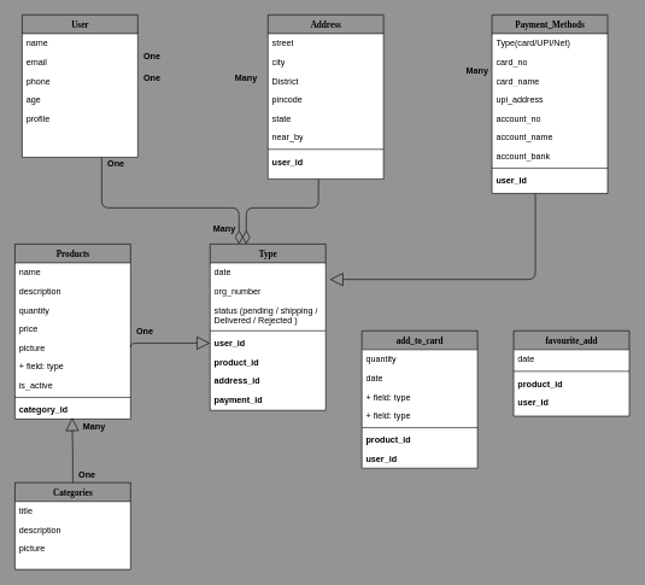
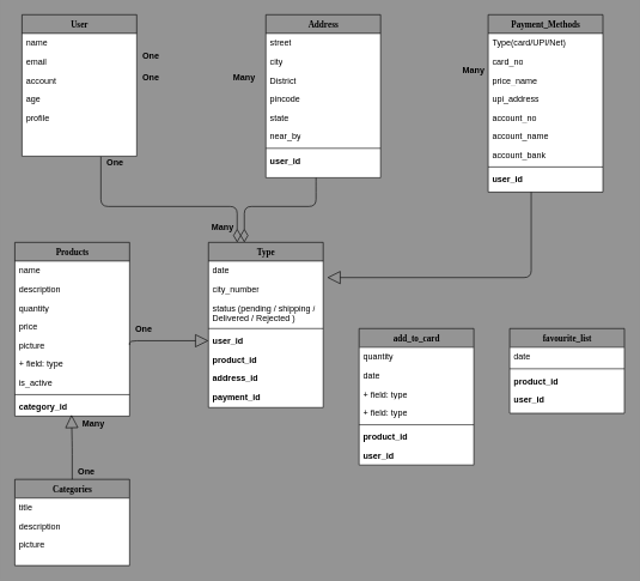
- <mxCell id="6" value="phone" style="text;html=1;strokeColor=none;fillColor=none;align=left;verticalAlign=top;spacingLeft=4;spacingRight=4;whiteSpace=wrap;overflow=hidden;rotatable=0;points=[[0,0.5],[1,0.5]];portConstraint=eastwest;fontColor=#000000;" parent="3" vertex="1"><mxGeometry y="78" width="160" height="26" as="geometry" /></mxCell>
+ <mxCell id="6" value="account" style="text;html=1;strokeColor=none;fillColor=none;align=left;verticalAlign=top;spacingLeft=4;spacingRight=4;whiteSpace=wrap;overflow=hidden;rotatable=0;points=[[0,0.5],[1,0.5]];portConstraint=eastwest;fontColor=#000000;" parent="3" vertex="1"><mxGeometry y="78" width="160" height="26" as="geometry" /></mxCell>
- <mxCell id="21" value="card_name" style="text;html=1;strokeColor=none;fillColor=none;align=left;verticalAlign=top;spacingLeft=4;spacingRight=4;whiteSpace=wrap;overflow=hidden;rotatable=0;points=[[0,0.5],[1,0.5]];portConstraint=eastwest;fontColor=#000000;" parent="18" vertex="1"><mxGeometry y="78" width="160" height="26" as="geometry" /></mxCell>
+ <mxCell id="21" value="price_name" style="text;html=1;strokeColor=none;fillColor=none;align=left;verticalAlign=top;spacingLeft=4;spacingRight=4;whiteSpace=wrap;overflow=hidden;rotatable=0;points=[[0,0.5],[1,0.5]];portConstraint=eastwest;fontColor=#000000;" parent="18" vertex="1"><mxGeometry y="78" width="160" height="26" as="geometry" /></mxCell>
- <mxCell id="46" value="org_number" style="text;html=1;strokeColor=none;fillColor=none;align=left;verticalAlign=top;spacingLeft=4;spacingRight=4;whiteSpace=wrap;overflow=hidden;rotatable=0;points=[[0,0.5],[1,0.5]];portConstraint=eastwest;fontColor=#000000;" parent="44" vertex="1"><mxGeometry y="52" width="160" height="26" as="geometry" /></mxCell>
+ <mxCell id="46" value="city_number" style="text;html=1;strokeColor=none;fillColor=none;align=left;verticalAlign=top;spacingLeft=4;spacingRight=4;whiteSpace=wrap;overflow=hidden;rotatable=0;points=[[0,0.5],[1,0.5]];portConstraint=eastwest;fontColor=#000000;" parent="44" vertex="1"><mxGeometry y="52" width="160" height="26" as="geometry" /></mxCell>
- <mxCell id="69" value="favourite_add" style="swimlane;html=1;fontStyle=1;align=center;verticalAlign=top;childLayout=stackLayout;horizontal=1;startSize=26;horizontalStack=0;resizeParent=1;resizeLast=0;collapsible=1;marginBottom=0;swimlaneFillColor=#ffffff;rounded=0;shadow=0;comic=0;labelBackgroundColor=none;strokeWidth=1;fillColor=none;fontFamily=Verdana;fontSize=12;fontColor=#000000;" parent="1" vertex="1"><mxGeometry x="710" y="457" width="160" height="118" as="geometry" /></mxCell>
+ <mxCell id="69" value="favourite_list" style="swimlane;html=1;fontStyle=1;align=center;verticalAlign=top;childLayout=stackLayout;horizontal=1;startSize=26;horizontalStack=0;resizeParent=1;resizeLast=0;collapsible=1;marginBottom=0;swimlaneFillColor=#ffffff;rounded=0;shadow=0;comic=0;labelBackgroundColor=none;strokeWidth=1;fillColor=none;fontFamily=Verdana;fontSize=12;fontColor=#000000;" parent="1" vertex="1"><mxGeometry x="710" y="457" width="160" height="118" as="geometry" /></mxCell>
